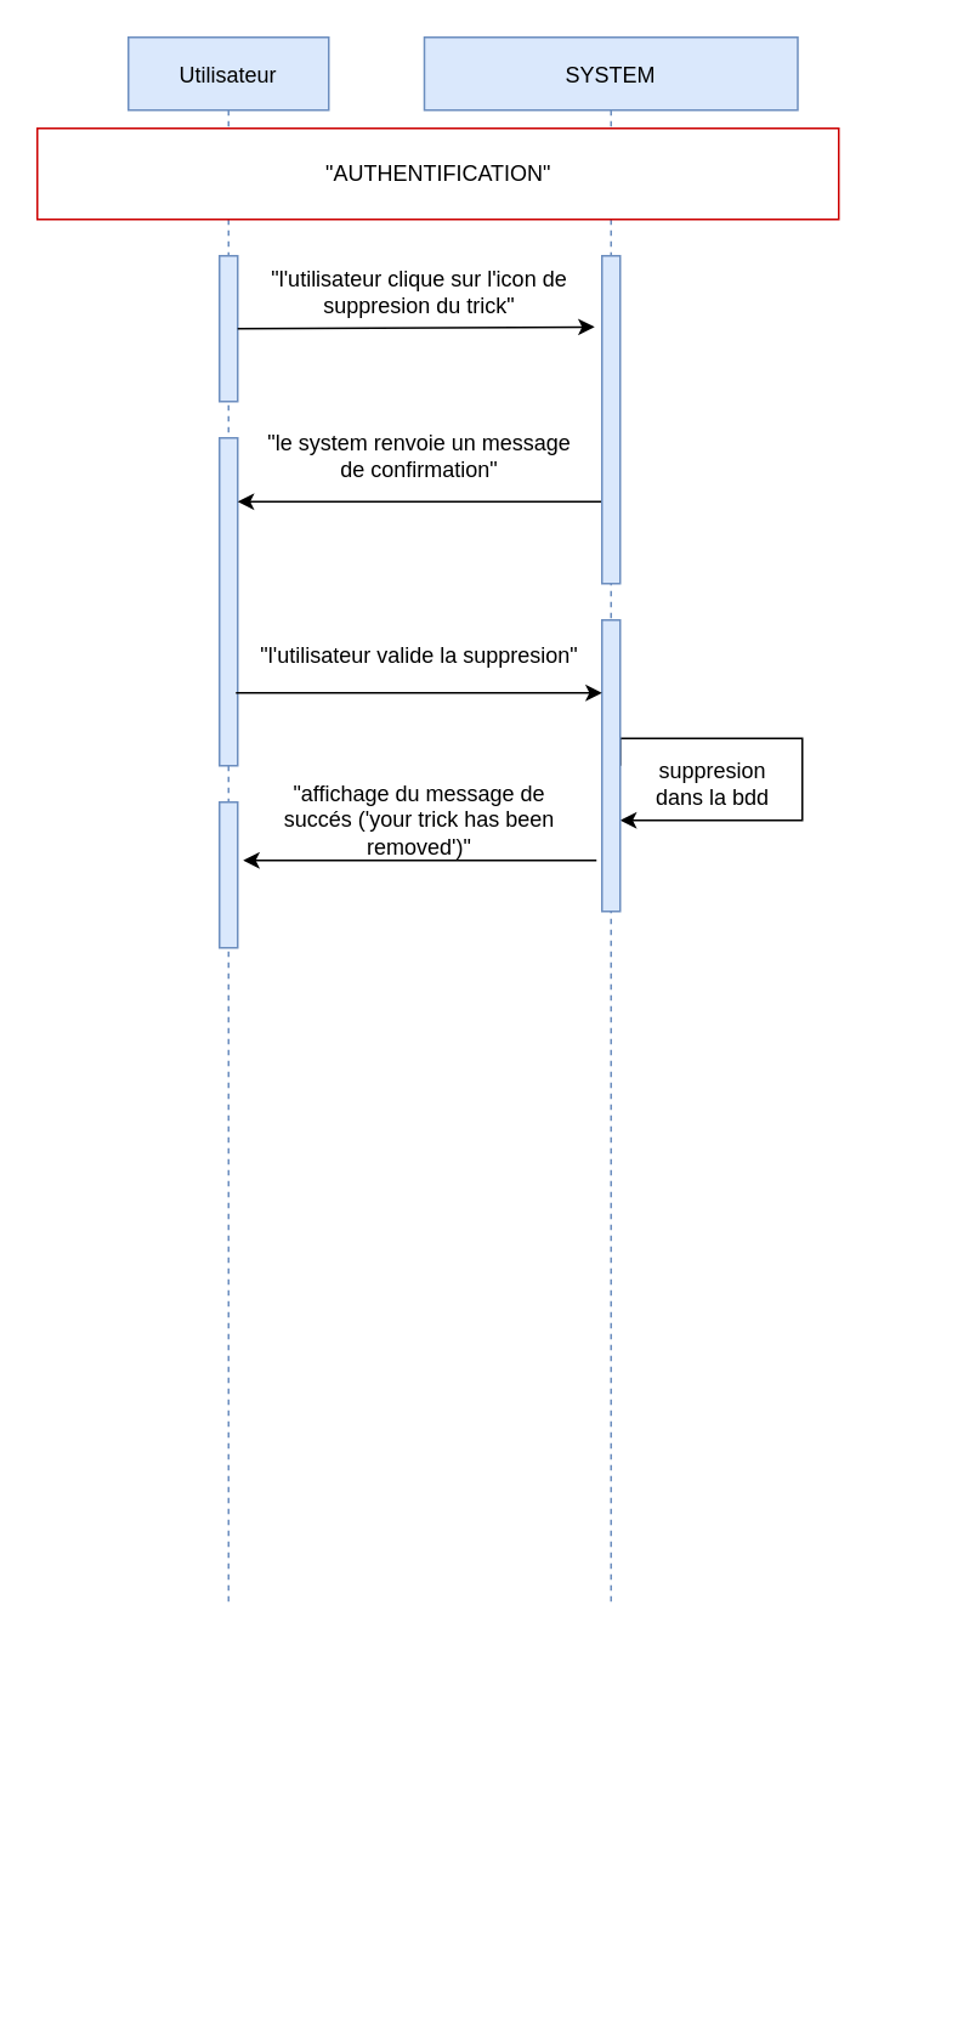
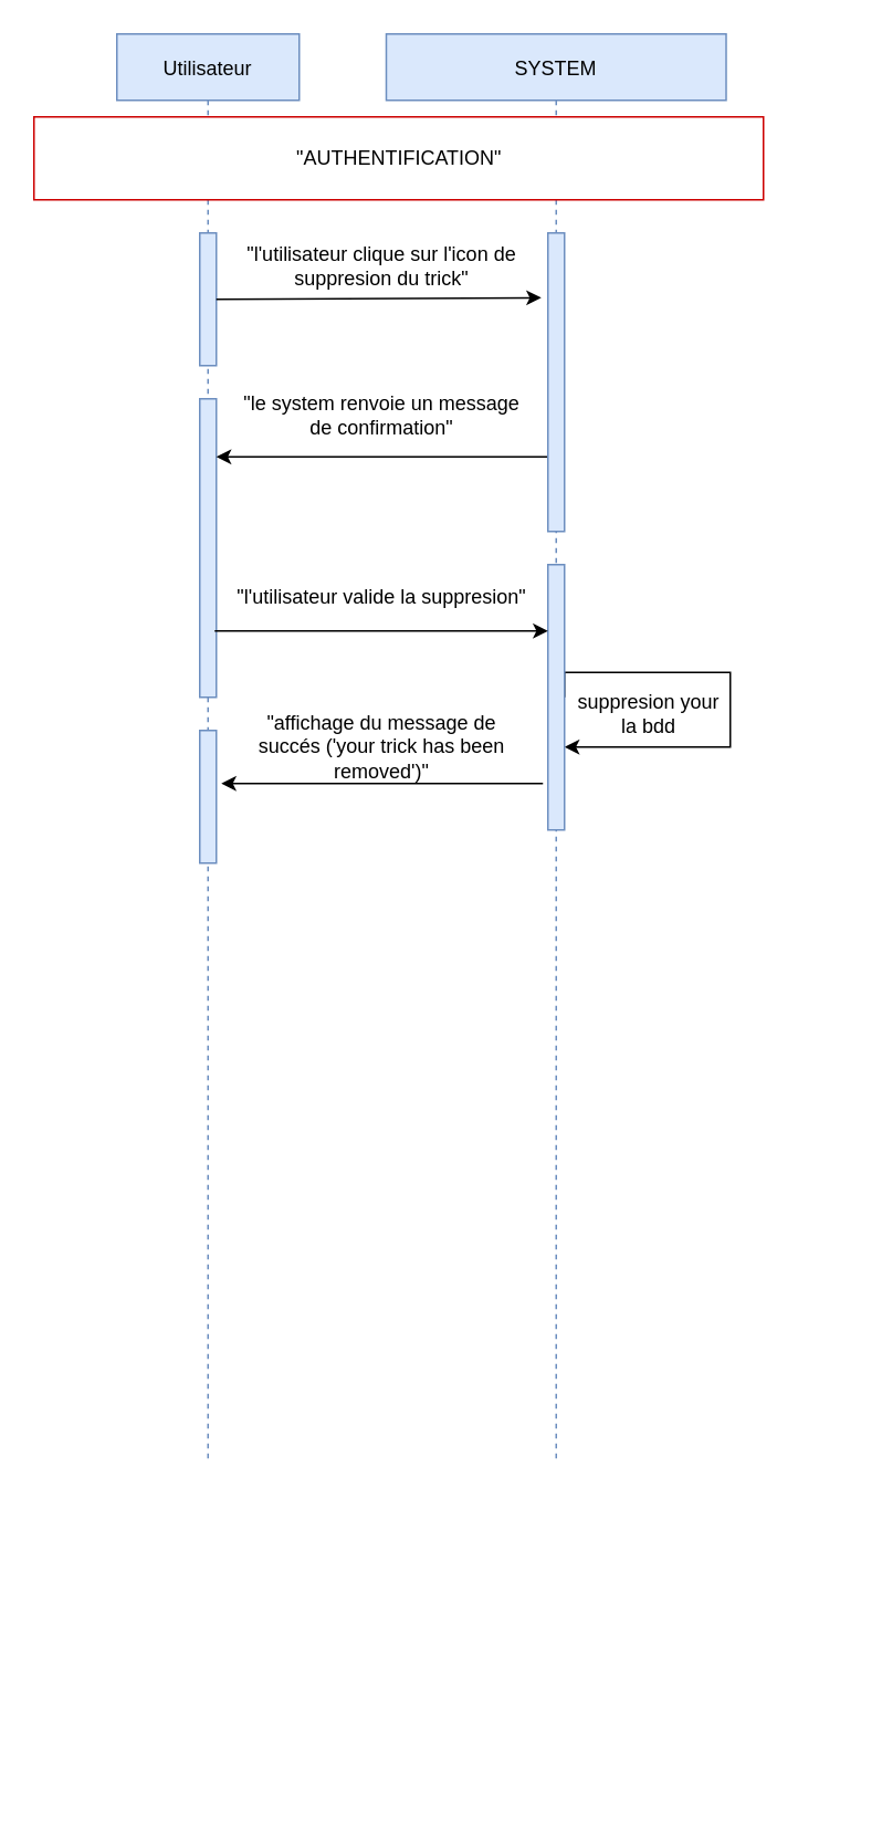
- <mxCell id="23" value="suppresion dans la bdd" style="text;html=1;strokeColor=none;fillColor=none;align=center;verticalAlign=middle;whiteSpace=wrap;rounded=0;" vertex="1" parent="1"><mxGeometry x="346" y="420" width="90" height="20" as="geometry" /></mxCell>
+ <mxCell id="23" value="suppresion your la bdd" style="text;html=1;strokeColor=none;fillColor=none;align=center;verticalAlign=middle;whiteSpace=wrap;rounded=0;" vertex="1" parent="1"><mxGeometry x="346" y="420" width="90" height="20" as="geometry" /></mxCell>
